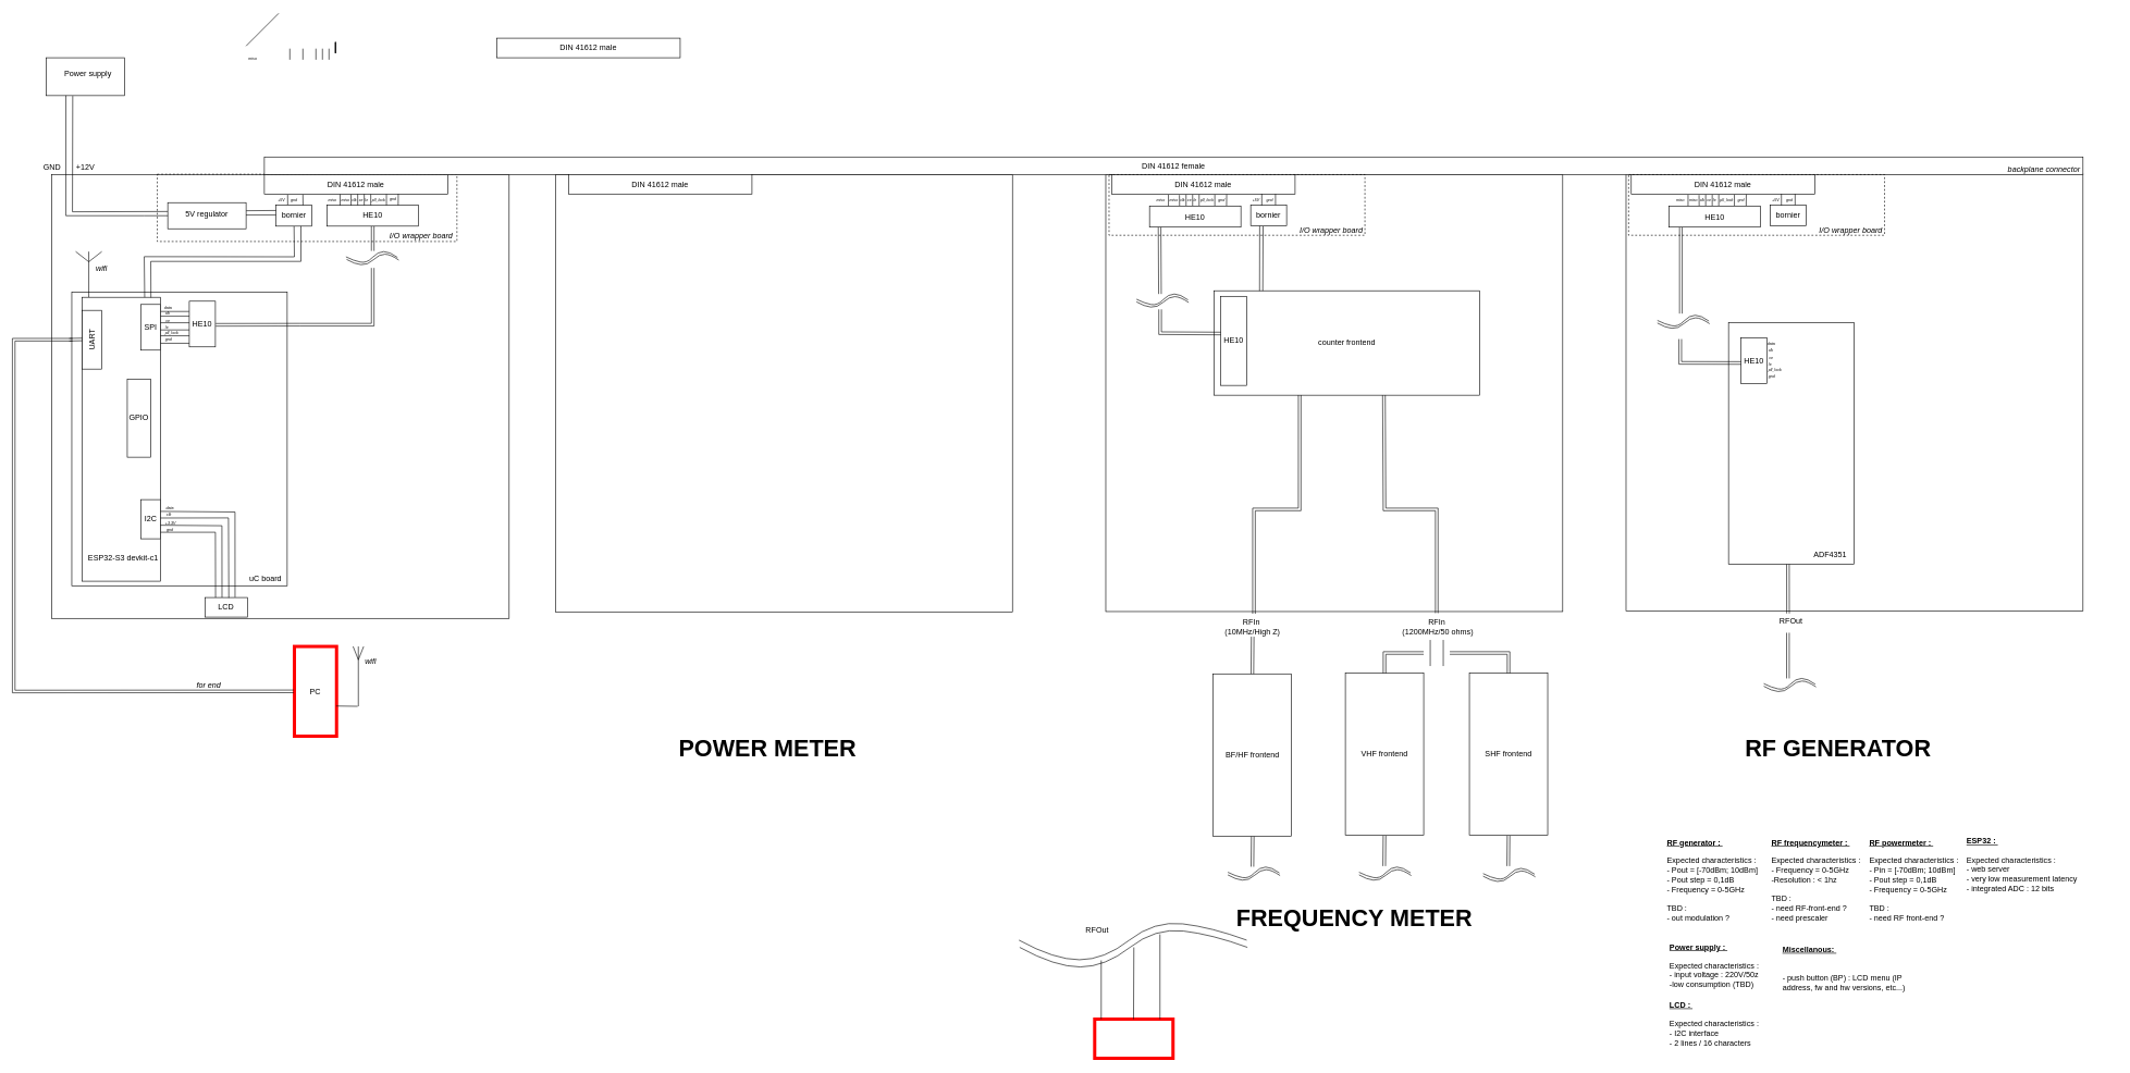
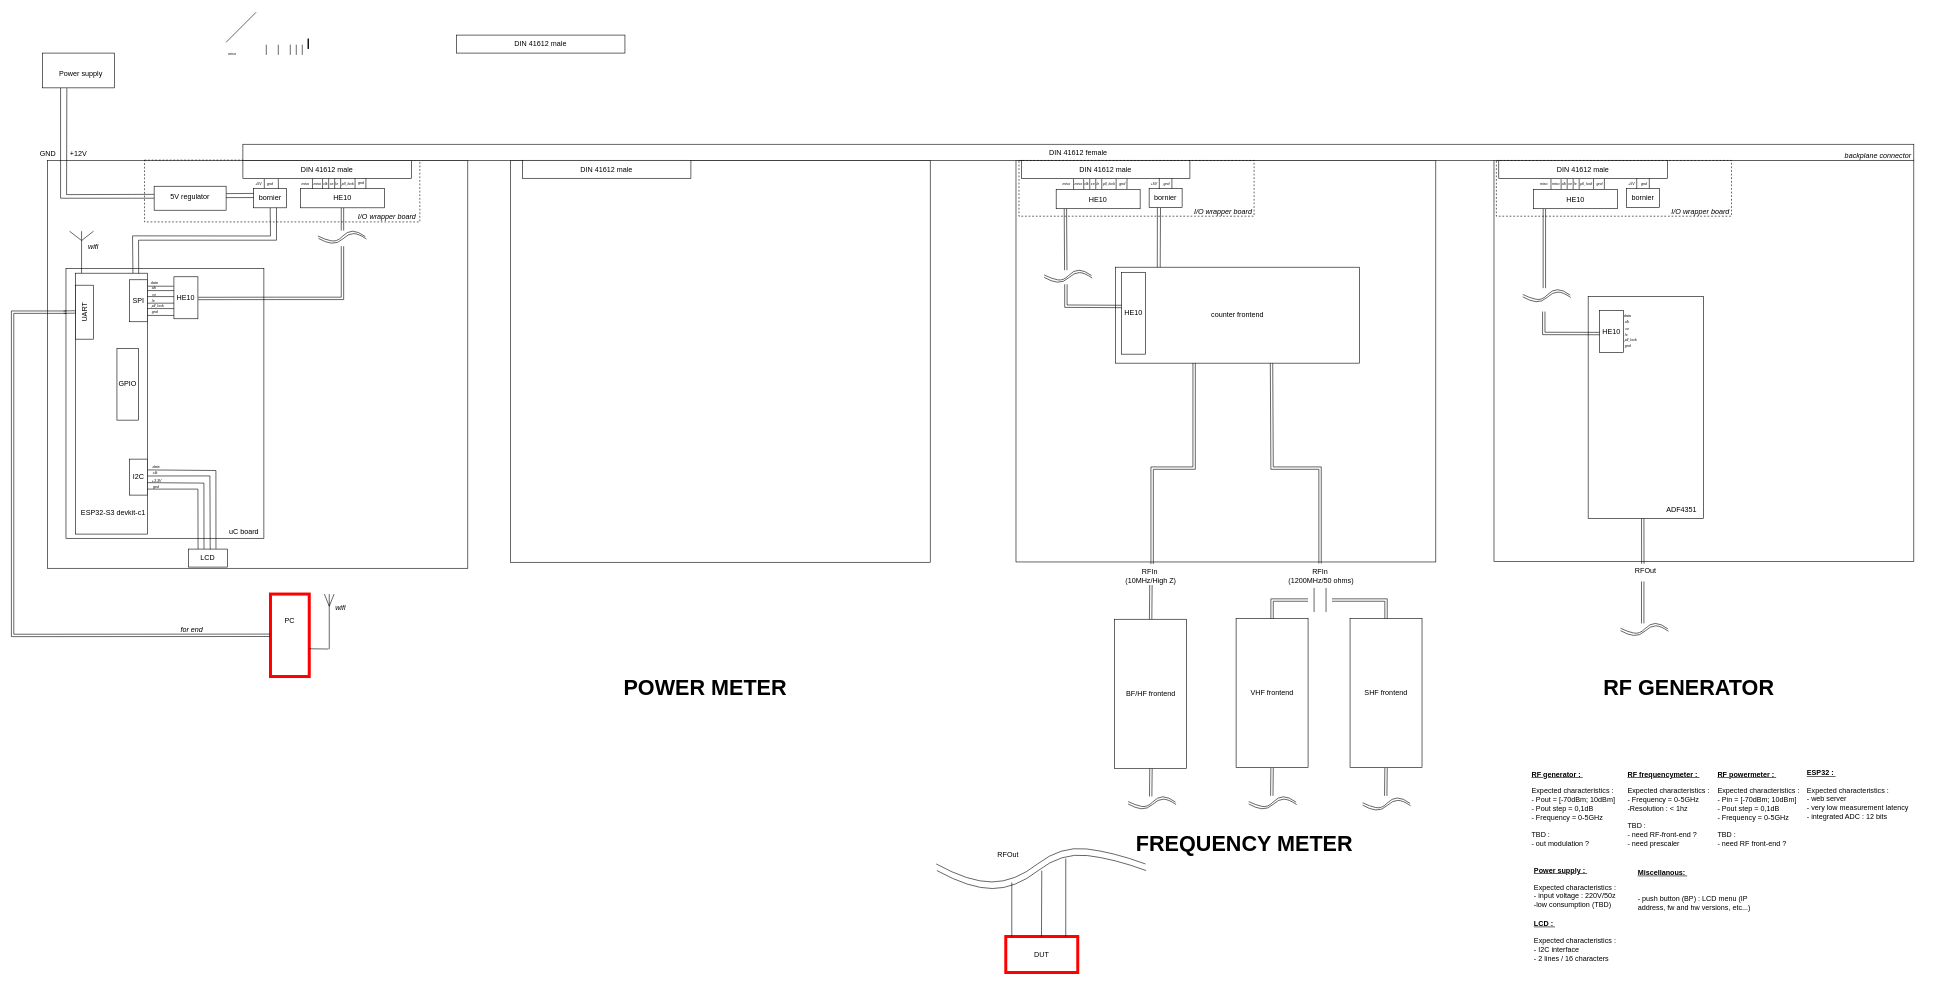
- <mxCell id="41" value="Power supply" style="text;html=1;align=center;verticalAlign=middle;whiteSpace=wrap;rounded=0;" parent="39" vertex="1"><mxGeometry x="23.5" y="9.667" width="80" height="29" as="geometry" /></mxCell>
+ <mxCell id="41" value="Power supply" style="text;html=1;align=center;verticalAlign=middle;whiteSpace=wrap;rounded=0;" parent="39" vertex="1"><mxGeometry x="23.5" y="19.667" width="80" height="29" as="geometry" /></mxCell>
- <mxCell id="24" value="PC" style="text;html=1;align=center;verticalAlign=middle;whiteSpace=wrap;rounded=0;perimeterSpacing=10;" parent="22" vertex="1"><mxGeometry x="16.154" y="34.375" width="32.308" height="68.75" as="geometry" /></mxCell>
+ <mxCell id="24" value="PC" style="text;html=1;align=center;verticalAlign=middle;whiteSpace=wrap;rounded=0;perimeterSpacing=10;" parent="22" vertex="1"><mxGeometry x="16.154" y="9.375" width="32.308" height="68.75" as="geometry" /></mxCell>
+ <mxCell id="99" value="DUT" style="text;html=1;align=center;verticalAlign=middle;whiteSpace=wrap;rounded=0;perimeterSpacing=10;" parent="97" vertex="1"><mxGeometry x="30" y="15" width="60" height="30" as="geometry" /></mxCell>
